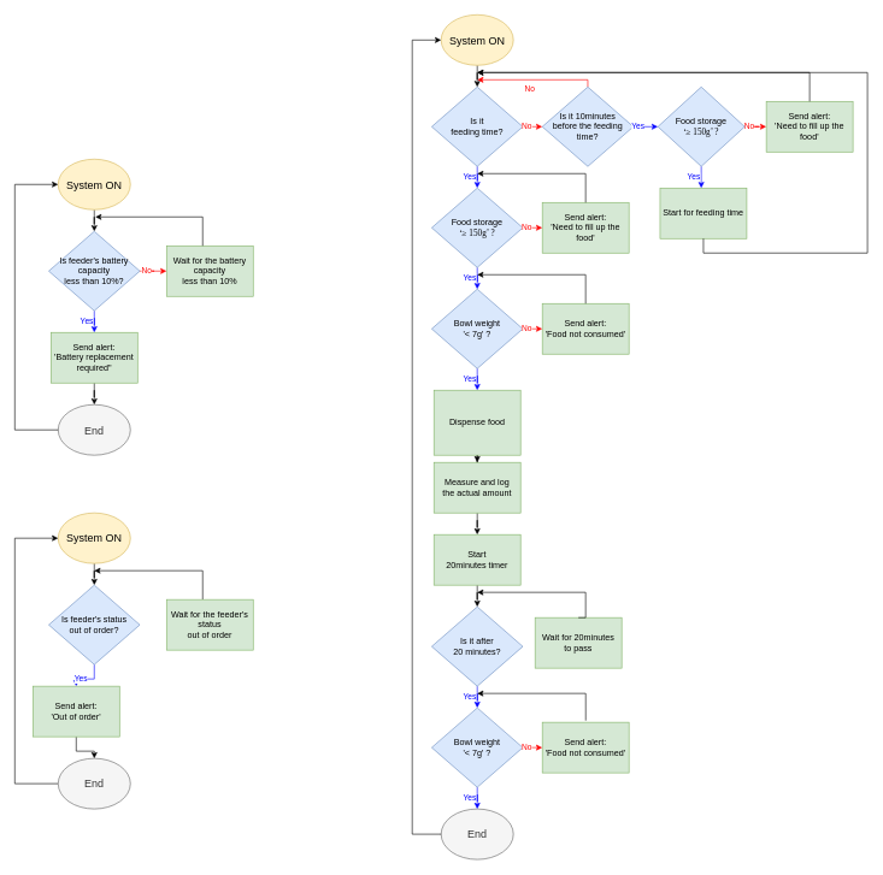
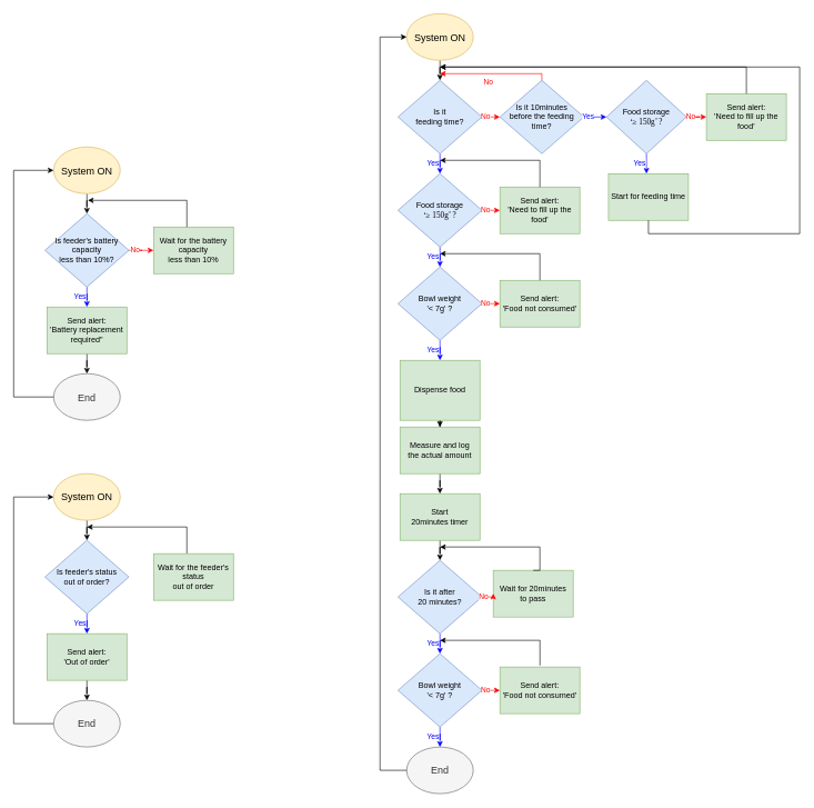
+ <mxCell id="38" value="No" style="edgeStyle=orthogonalEdgeStyle;rounded=0;orthogonalLoop=1;jettySize=auto;html=1;exitX=1;exitY=0.5;exitDx=0;exitDy=0;entryX=0;entryY=0.5;entryDx=0;entryDy=0;align=right;fontColor=#FF0000;strokeColor=#FF0000;" parent="1" source="20" target="26" edge="1"><mxGeometry relative="1" as="geometry"><mxPoint x="720" y="900" as="sourcePoint" /><mxPoint x="747" y="900" as="targetPoint" /></mxGeometry></mxCell>
- <mxCell id="64" value="Send alert:&lt;div&gt;'Out of order'&lt;/div&gt;" style="rounded=0;whiteSpace=wrap;html=1;fillColor=#d5e8d4;strokeColor=#82b366;" parent="1" vertex="1"><mxGeometry x="45" y="950" width="120" height="70" as="geometry" /></mxCell>
+ <mxCell id="64" value="Send alert:&lt;div&gt;'Out of order'&lt;/div&gt;" style="rounded=0;whiteSpace=wrap;html=1;fillColor=#d5e8d4;strokeColor=#82b366;" parent="1" vertex="1"><mxGeometry x="70" y="950" width="120" height="70" as="geometry" /></mxCell>
